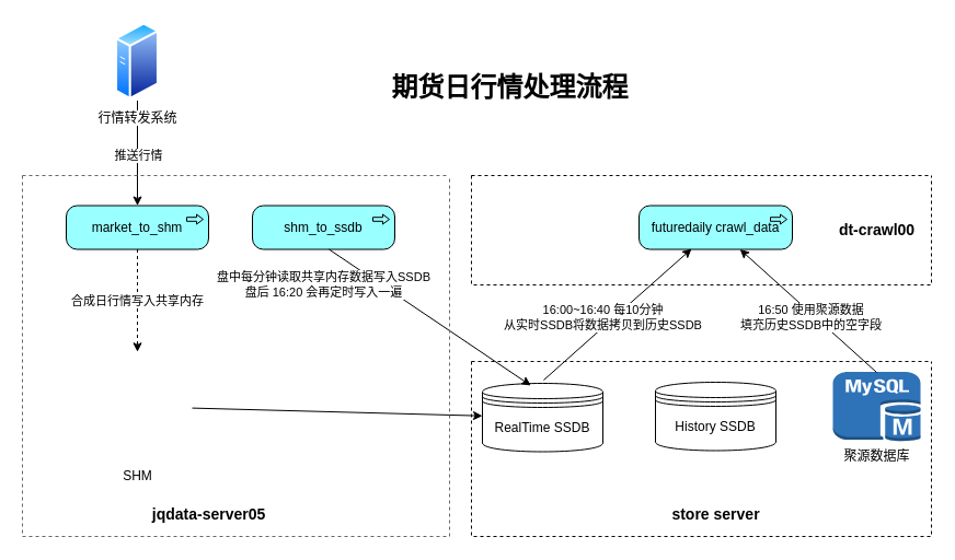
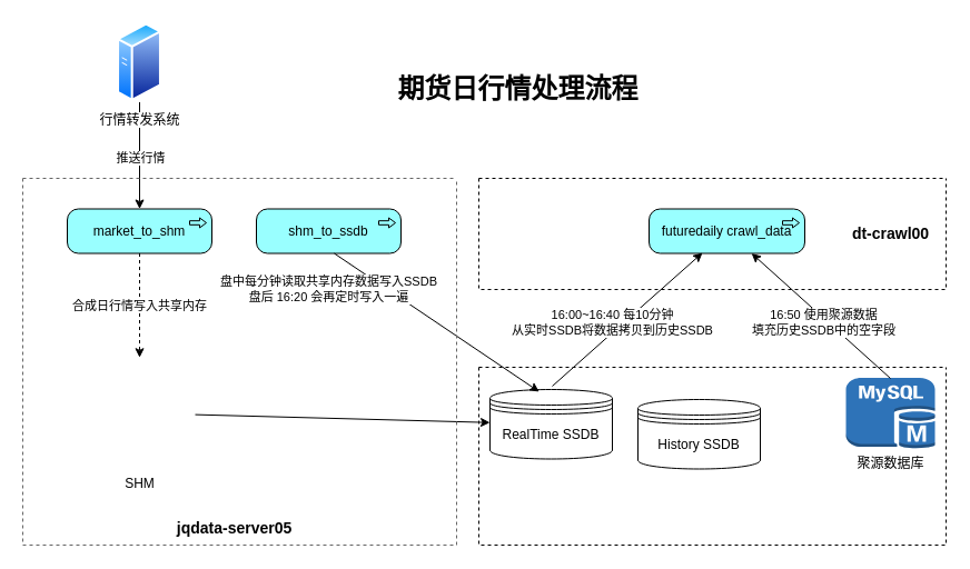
- <mxCell id="13" value="History SSDB" style="shape=datastore;whiteSpace=wrap;html=1;" vertex="1" parent="1"><mxGeometry x="598" y="349" width="110" height="62.5" as="geometry" /></mxCell>
+ <mxCell id="13" value="History SSDB" style="shape=datastore;whiteSpace=wrap;html=1;" vertex="1" parent="1"><mxGeometry x="573" y="359" width="110" height="62.5" as="geometry" /></mxCell>
- <mxCell id="21" value="&lt;font style=&quot;font-size: 14px&quot;&gt;&lt;b&gt;jqdata-server05&lt;/b&gt;&lt;/font&gt;" style="text;html=1;align=center;verticalAlign=middle;resizable=0;points=[];autosize=1;strokeColor=none;" vertex="1" parent="1"><mxGeometry x="130" y="460" width="120" height="20" as="geometry" /></mxCell>
+ <mxCell id="21" value="&lt;font style=&quot;font-size: 14px&quot;&gt;&lt;b&gt;jqdata-server05&lt;/b&gt;&lt;/font&gt;" style="text;html=1;align=center;verticalAlign=middle;resizable=0;points=[];autosize=1;strokeColor=none;" vertex="1" parent="1"><mxGeometry x="150" y="465" width="120" height="20" as="geometry" /></mxCell>
- <mxCell id="3" value="&lt;font style=&quot;font-size: 14px&quot;&gt;&lt;b&gt;store server&lt;/b&gt;&lt;/font&gt;" style="text;html=1;align=center;verticalAlign=middle;resizable=0;points=[];autosize=1;strokeColor=none;" vertex="1" parent="2"><mxGeometry x="173" y="130" width="100" height="20" as="geometry" /></mxCell>
